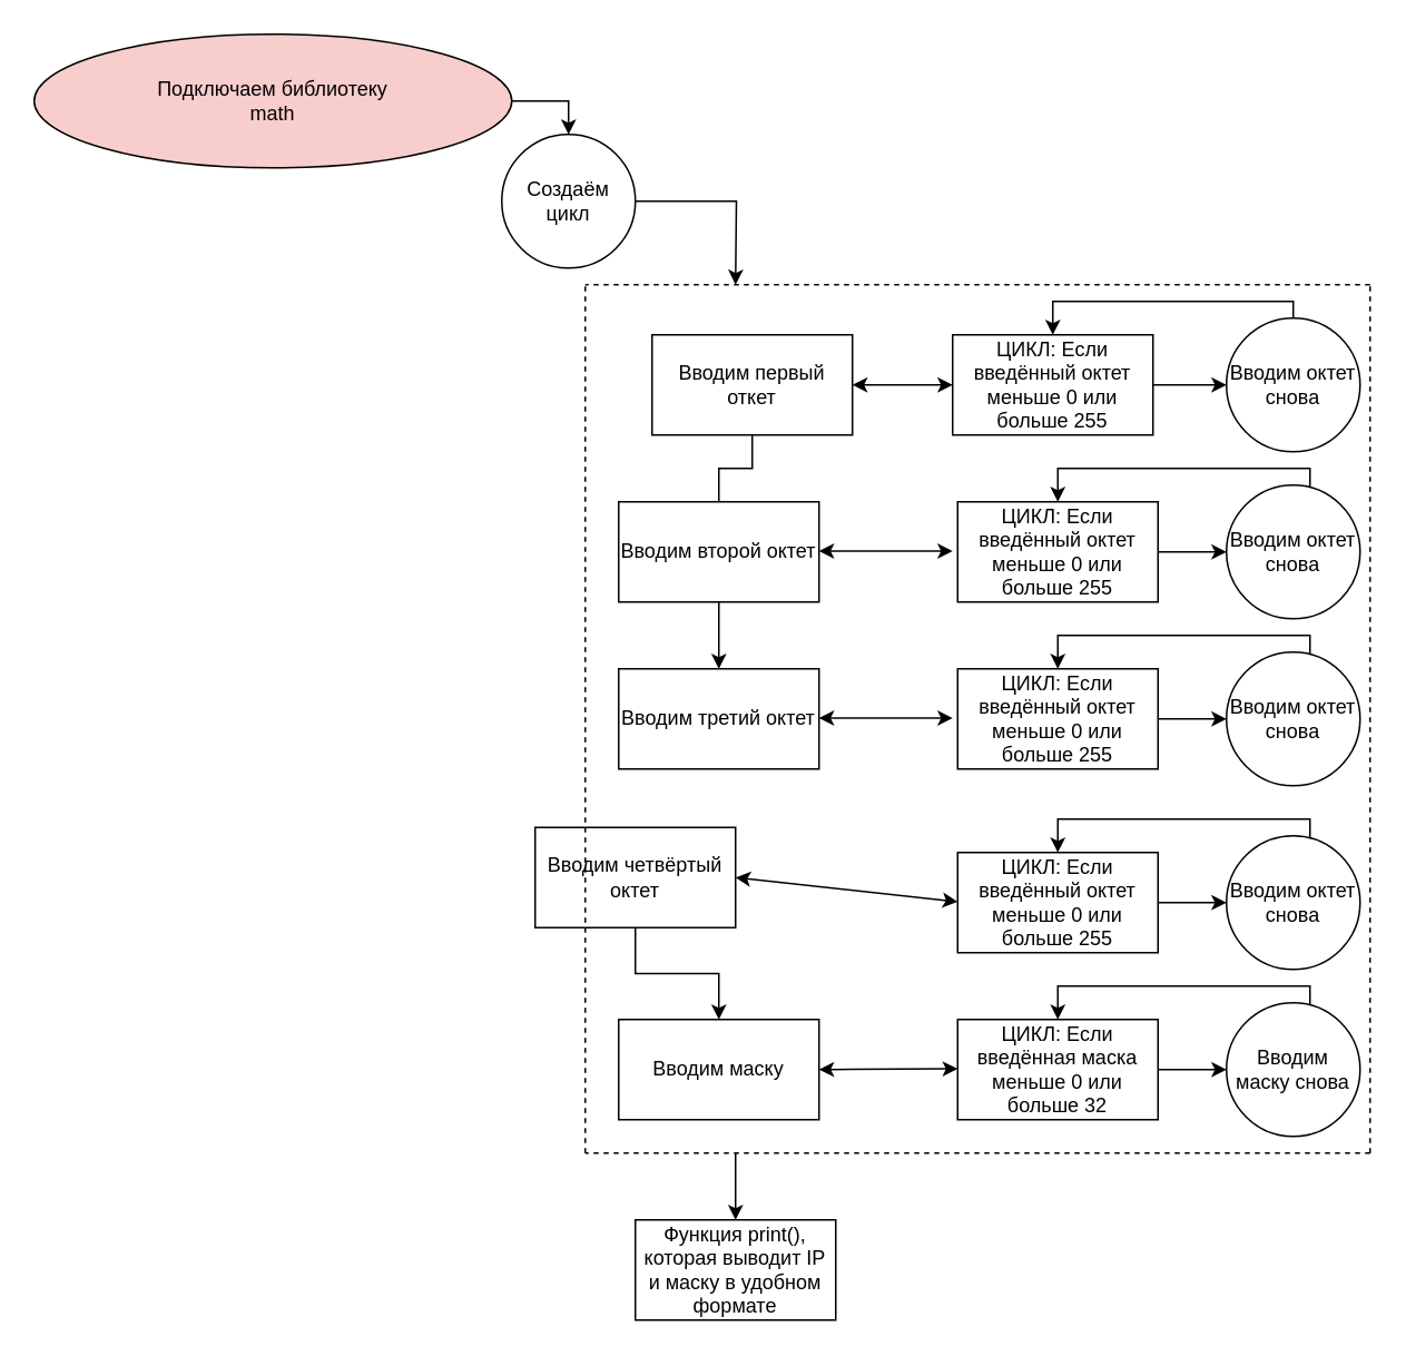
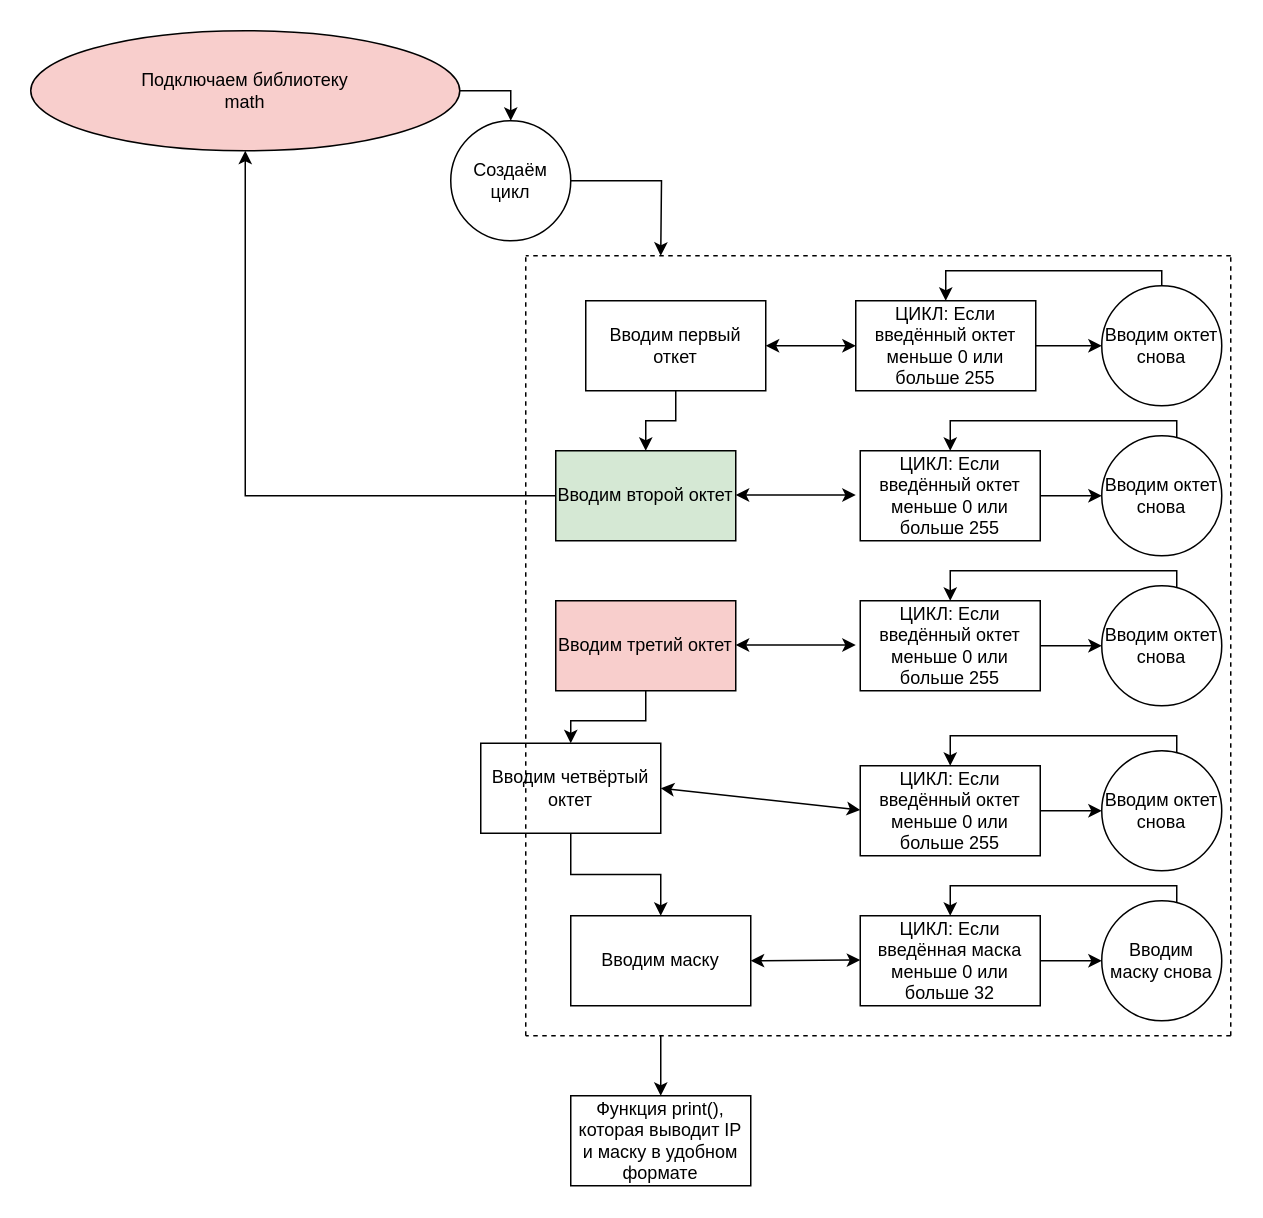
- <mxCell id="4" value="" style="edgeStyle=orthogonalEdgeStyle;rounded=0;orthogonalLoop=1;jettySize=auto;html=1;endArrow=none;" edge="1" parent="1" source="5" target="11"><mxGeometry relative="1" as="geometry" /></mxCell>
+ <mxCell id="4" value="" style="edgeStyle=orthogonalEdgeStyle;rounded=0;orthogonalLoop=1;jettySize=auto;html=1;" edge="1" parent="1" source="5" target="11"><mxGeometry relative="1" as="geometry" /></mxCell>
- <mxCell id="11" value="Вводим второй октет" style="whiteSpace=wrap;html=1;" vertex="1" parent="1"><mxGeometry x="370" y="300" width="120" height="60" as="geometry" /></mxCell>
+ <mxCell id="11" value="Вводим второй октет" style="whiteSpace=wrap;html=1;fillColor=#d5e8d4;" vertex="1" parent="1"><mxGeometry x="370" y="300" width="120" height="60" as="geometry" /></mxCell>
- <mxCell id="10" value="" style="edgeStyle=orthogonalEdgeStyle;rounded=0;orthogonalLoop=1;jettySize=auto;html=1;" edge="1" parent="1" source="11" target="17"><mxGeometry relative="1" as="geometry" /></mxCell>
+ <mxCell id="10" value="" style="edgeStyle=orthogonalEdgeStyle;rounded=0;orthogonalLoop=1;jettySize=auto;html=1;" edge="1" parent="1" source="11" target="3"><mxGeometry relative="1" as="geometry" /></mxCell>
- <mxCell id="17" value="Вводим третий октет" style="whiteSpace=wrap;html=1;" vertex="1" parent="1"><mxGeometry x="370" y="400" width="120" height="60" as="geometry" /></mxCell>
+ <mxCell id="17" value="Вводим третий октет" style="whiteSpace=wrap;html=1;fillColor=#f8cecc;" vertex="1" parent="1"><mxGeometry x="370" y="400" width="120" height="60" as="geometry" /></mxCell>
+ <mxCell id="16" value="" style="edgeStyle=orthogonalEdgeStyle;rounded=0;orthogonalLoop=1;jettySize=auto;html=1;" edge="1" parent="1" source="17" target="23"><mxGeometry relative="1" as="geometry" /></mxCell>
- <mxCell id="34" value="Вводим маску" style="whiteSpace=wrap;html=1;" vertex="1" parent="1"><mxGeometry x="370" y="610" width="120" height="60" as="geometry" /></mxCell>
+ <mxCell id="34" value="Вводим маску" style="whiteSpace=wrap;html=1;" vertex="1" parent="1"><mxGeometry x="380" y="610" width="120" height="60" as="geometry" /></mxCell>
